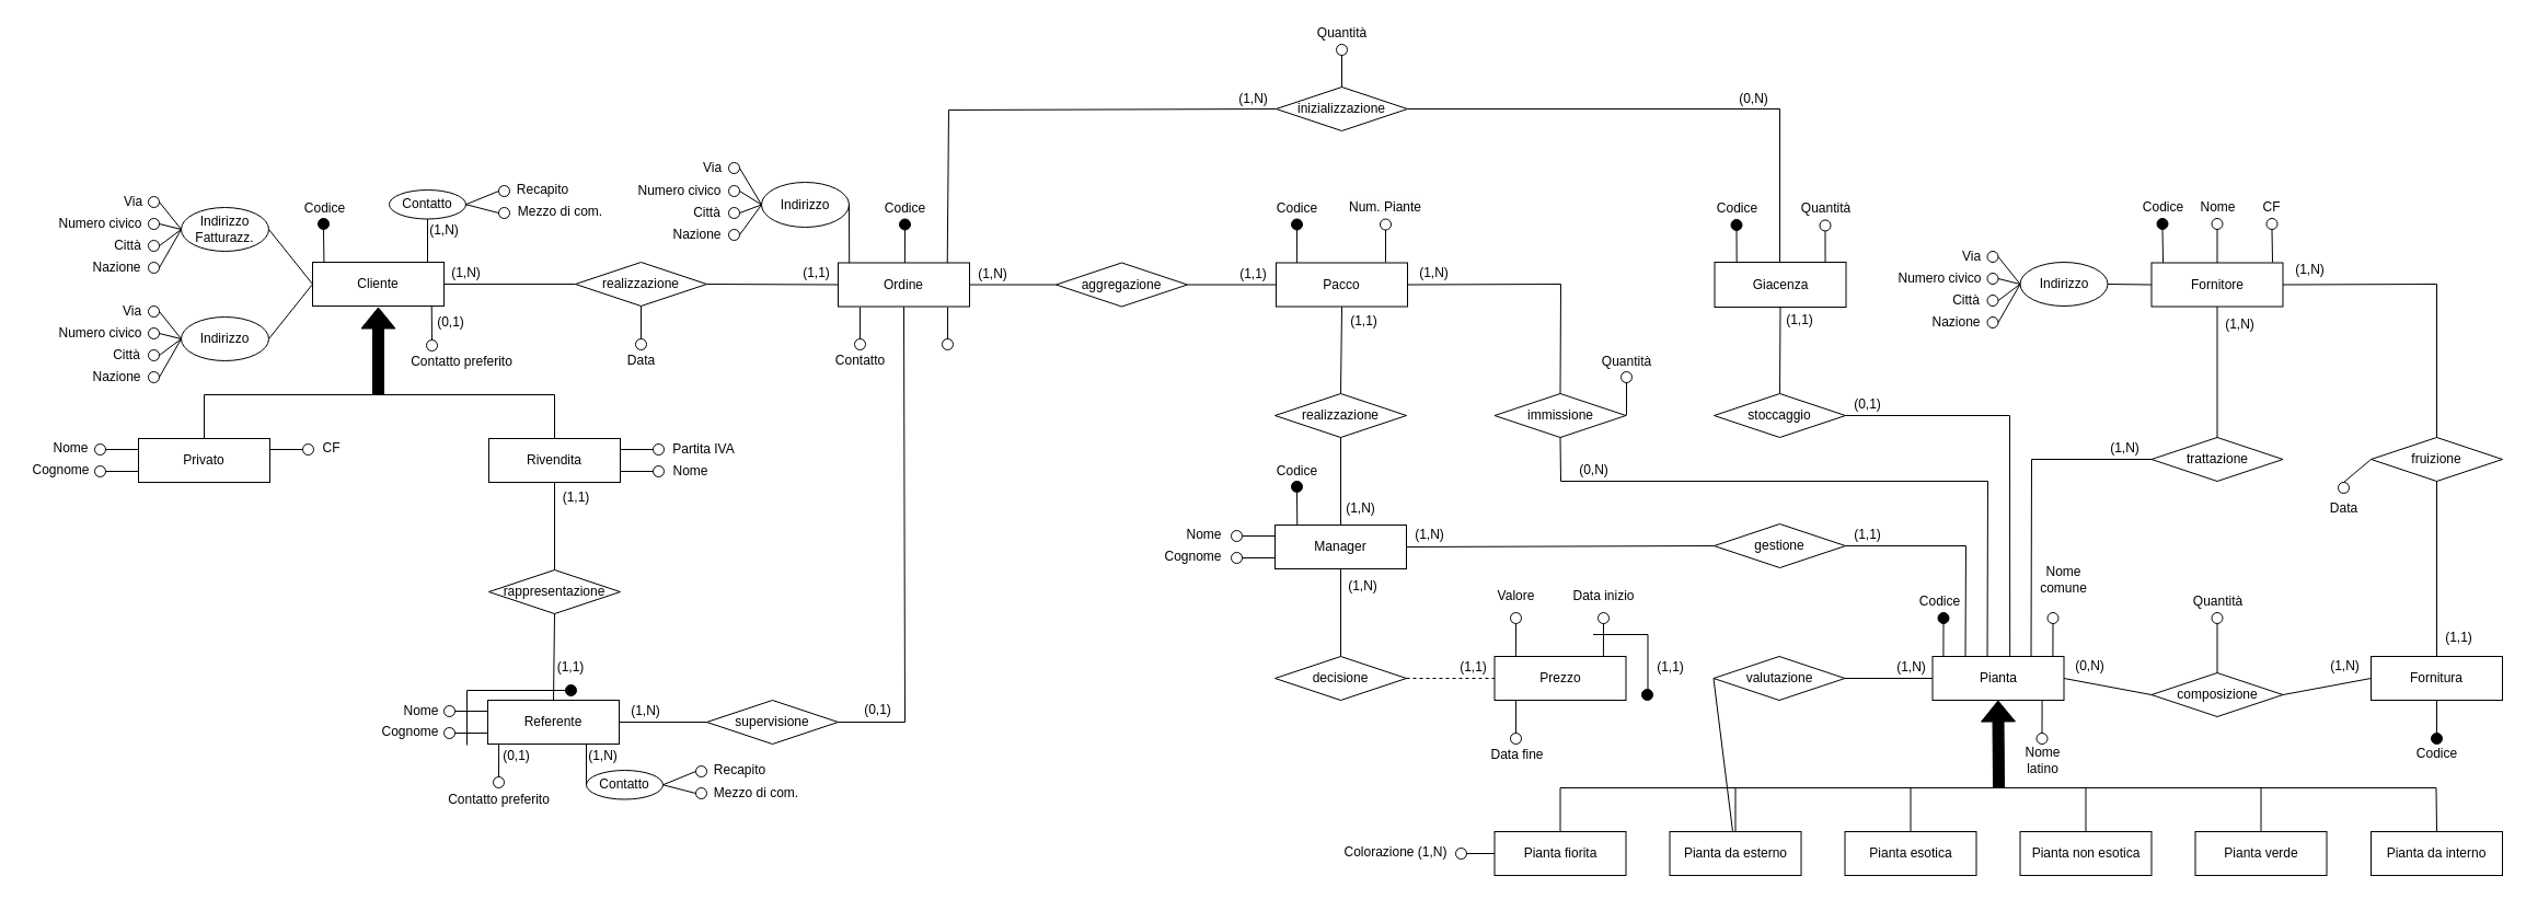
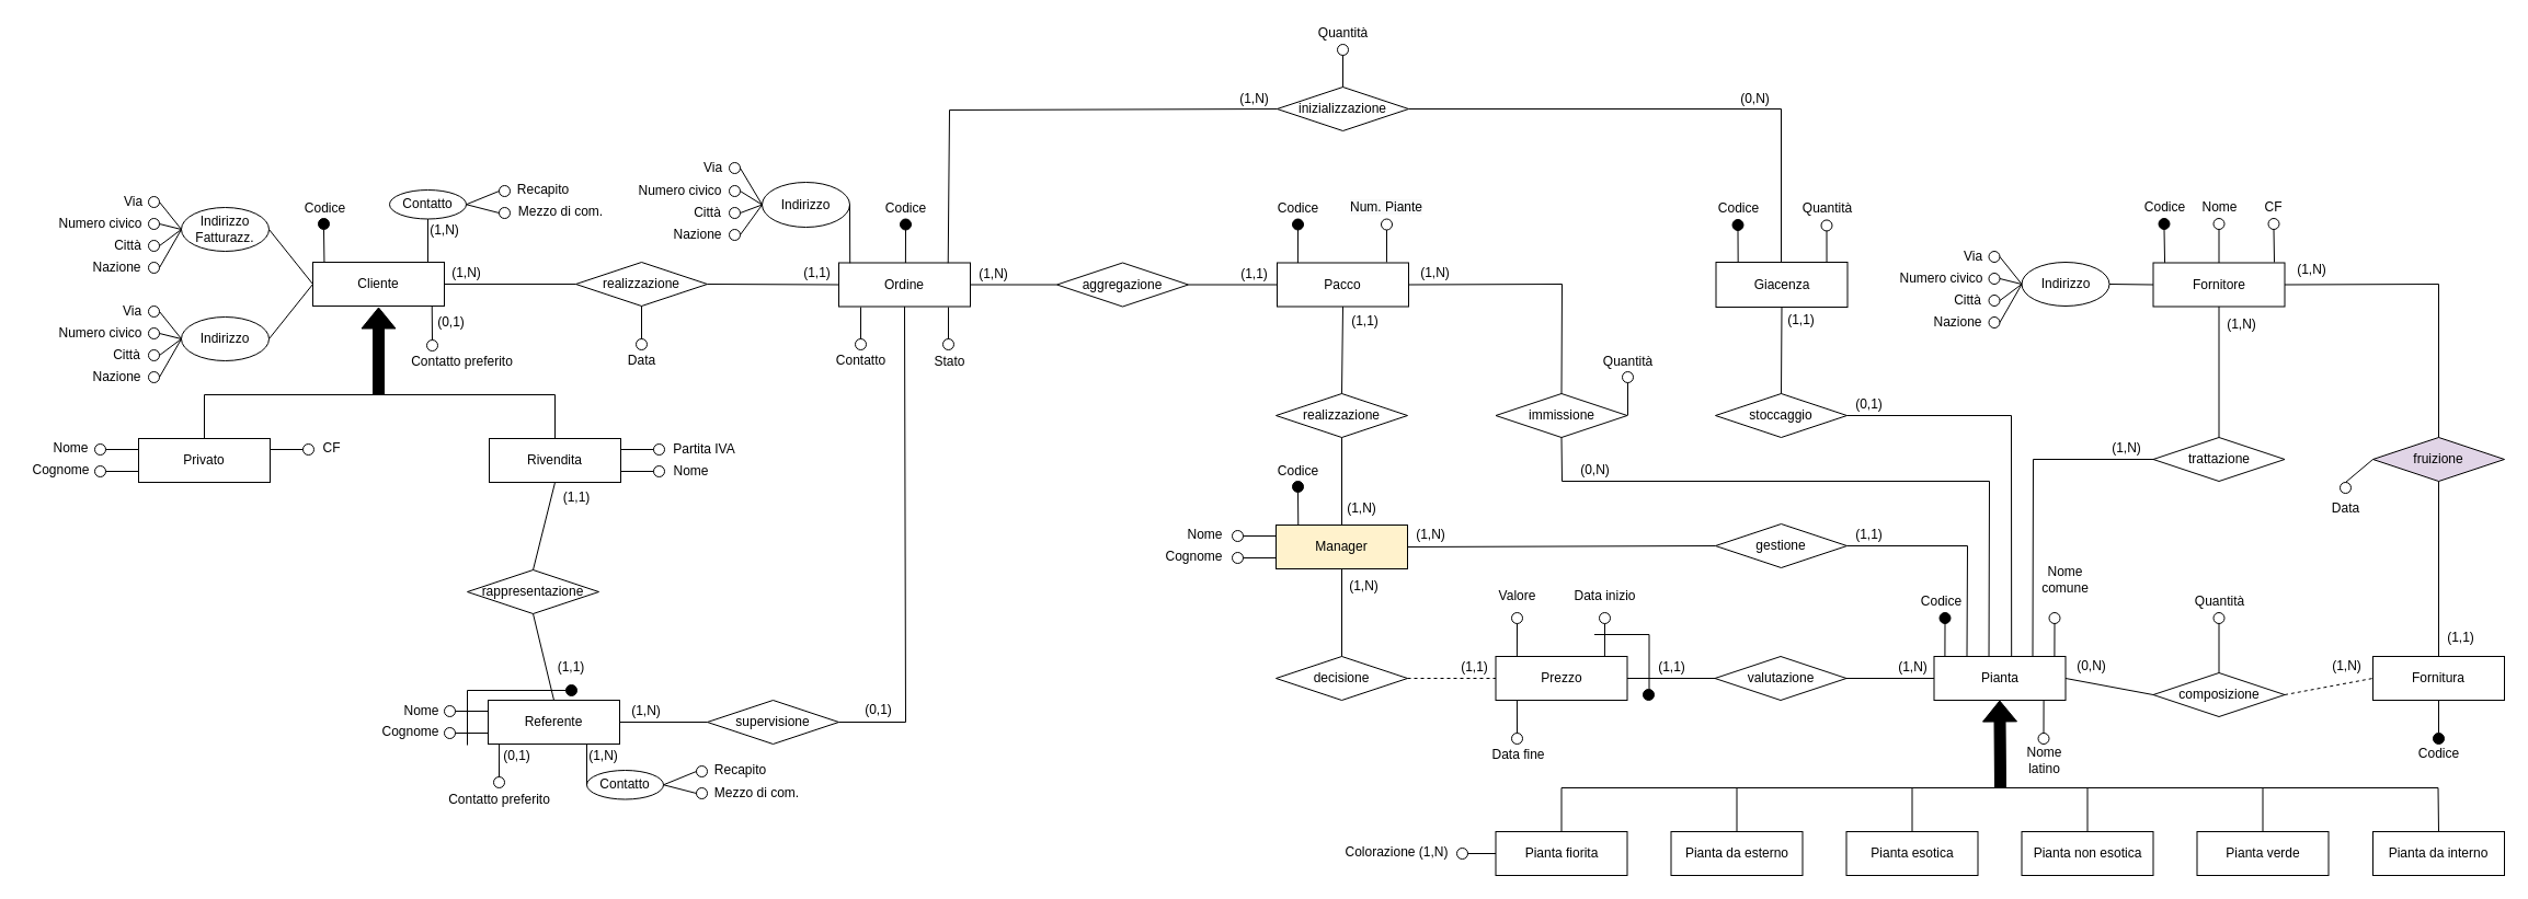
+ <mxCell id="77" value="Stato" style="text;html=1;align=center;verticalAlign=middle;resizable=0;points=[];autosize=1;strokeColor=none;fillColor=none;" parent="1" vertex="1"><mxGeometry x="846" y="320" width="40" height="20" as="geometry" /></mxCell>
- <mxCell id="204" value="fruizione" style="rhombus;whiteSpace=wrap;html=1;" parent="1" vertex="1"><mxGeometry x="2165" y="399" width="120" height="40" as="geometry" /></mxCell>
+ <mxCell id="204" value="fruizione" style="rhombus;whiteSpace=wrap;html=1;fillColor=#e1d5e7;" parent="1" vertex="1"><mxGeometry x="2165" y="399" width="120" height="40" as="geometry" /></mxCell>
- <mxCell id="172" value="Manager" style="rounded=0;whiteSpace=wrap;html=1;strokeWidth=1;perimeterSpacing=0;" parent="1" vertex="1"><mxGeometry x="1164" y="479" width="120" height="40" as="geometry" /></mxCell>
+ <mxCell id="172" value="Manager" style="rounded=0;whiteSpace=wrap;html=1;strokeWidth=1;perimeterSpacing=0;fillColor=#fff2cc;" parent="1" vertex="1"><mxGeometry x="1164" y="479" width="120" height="40" as="geometry" /></mxCell>
- <mxCell id="44" value="rappresentazione" style="rhombus;whiteSpace=wrap;html=1;" parent="1" vertex="1"><mxGeometry x="446" y="520" width="120" height="40" as="geometry" /></mxCell>
+ <mxCell id="44" value="rappresentazione" style="rhombus;whiteSpace=wrap;html=1;" parent="1" vertex="1"><mxGeometry x="426" y="520" width="120" height="40" as="geometry" /></mxCell>
- <mxCell id="211" value="" style="endArrow=none;html=1;rounded=0;entryX=0;entryY=0.5;entryDx=0;entryDy=0;exitX=1;exitY=0.5;exitDx=0;exitDy=0;" parent="1" source="205" target="203" edge="1"><mxGeometry width="50" height="50" relative="1" as="geometry"><mxPoint x="1975" y="599" as="sourcePoint" /><mxPoint x="2025" y="549" as="targetPoint" /></mxGeometry></mxCell>
+ <mxCell id="211" value="" style="endArrow=none;html=1;rounded=0;entryX=0;entryY=0.5;entryDx=0;entryDy=0;exitX=1;exitY=0.5;exitDx=0;exitDy=0;dashed=1;" parent="1" source="205" target="203" edge="1"><mxGeometry width="50" height="50" relative="1" as="geometry"><mxPoint x="1975" y="599" as="sourcePoint" /><mxPoint x="2025" y="549" as="targetPoint" /></mxGeometry></mxCell>
- <mxCell id="161" value="" style="endArrow=none;html=1;rounded=0;exitX=0;exitY=0.5;exitDx=0;exitDy=0;" parent="1" source="159" target="134" edge="1"><mxGeometry width="50" height="50" relative="1" as="geometry"><mxPoint x="1654.5" y="719" as="sourcePoint" /><mxPoint x="1704.5" y="669" as="targetPoint" /></mxGeometry></mxCell>
+ <mxCell id="161" value="" style="endArrow=none;html=1;rounded=0;entryX=1;entryY=0.5;entryDx=0;entryDy=0;exitX=0;exitY=0.5;exitDx=0;exitDy=0;" parent="1" source="159" target="158" edge="1"><mxGeometry width="50" height="50" relative="1" as="geometry"><mxPoint x="1654.5" y="719" as="sourcePoint" /><mxPoint x="1704.5" y="669" as="targetPoint" /></mxGeometry></mxCell>
